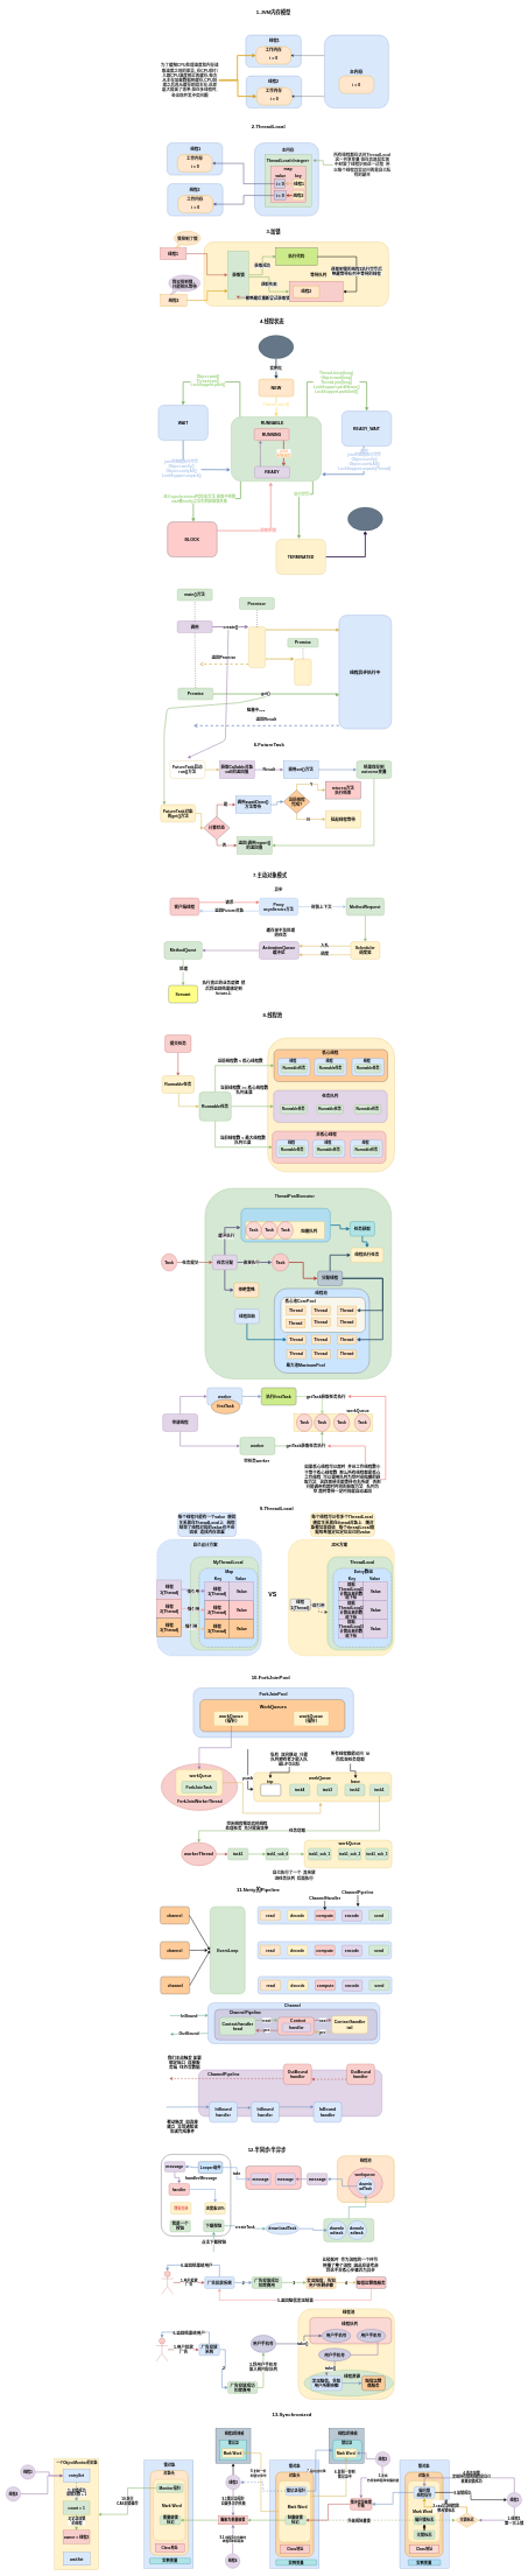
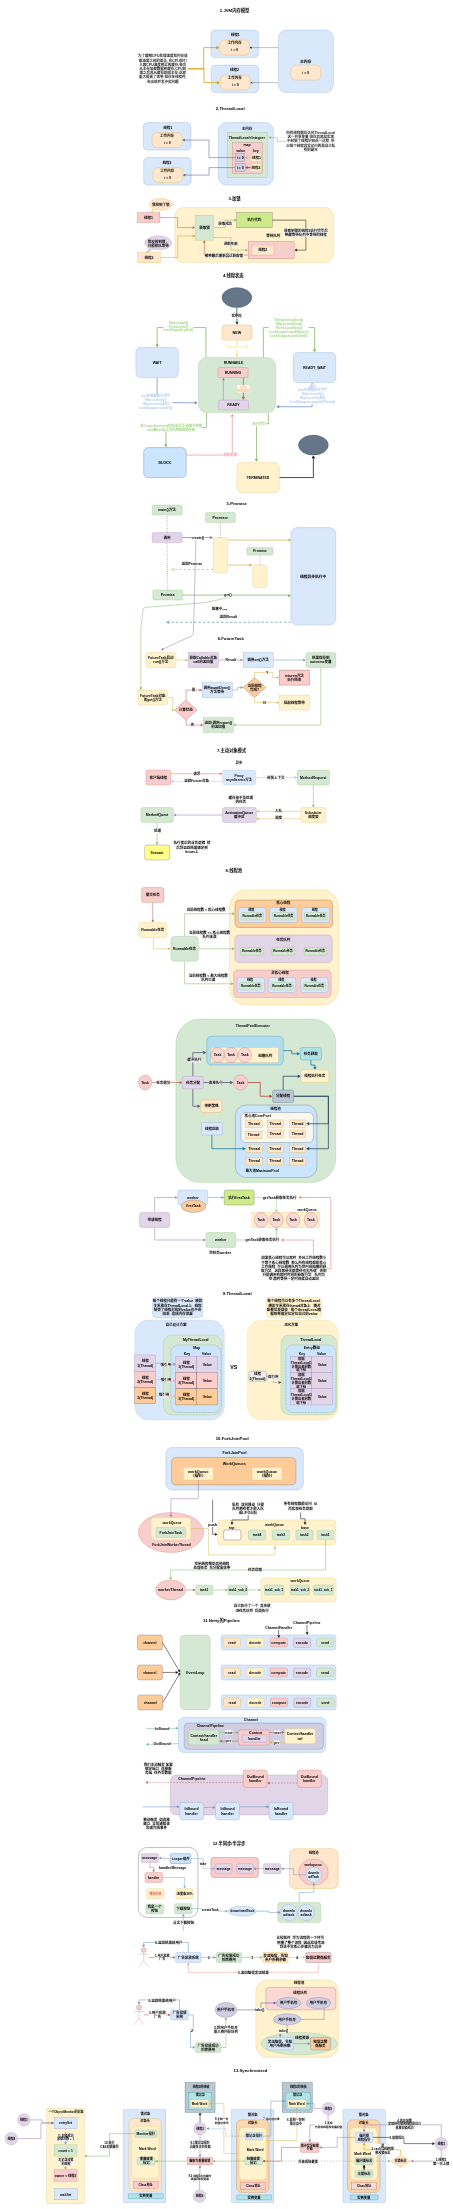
- <mxCell id="85" value="&lt;font style=&quot;font-size: 14px&quot;&gt;&lt;b&gt;获取锁&lt;/b&gt;&lt;/font&gt;" style="rounded=0;whiteSpace=wrap;html=1;fillColor=#d5e8d4;strokeColor=#82b366;" parent="1" vertex="1"><mxGeometry x="780.5" y="860" width="72.5" height="165" as="geometry" /></mxCell>
+ <mxCell id="85" value="&lt;font style=&quot;font-size: 14px&quot;&gt;&lt;b&gt;获取锁&lt;/b&gt;&lt;/font&gt;" style="rounded=0;whiteSpace=wrap;html=1;fillColor=#d5e8d4;strokeColor=#82b366;" parent="1" vertex="1"><mxGeometry x="780.5" y="860" width="72.5" height="100" as="geometry" /></mxCell>
- <mxCell id="124" value="&lt;span style=&quot;font-size: 14px&quot;&gt;&lt;b&gt;BLOCK&lt;/b&gt;&lt;/span&gt;" style="rounded=1;whiteSpace=wrap;html=1;fillColor=#ffcccc;strokeColor=#36393d;" parent="1" vertex="1"><mxGeometry x="574.25" y="1790" width="170" height="120" as="geometry" /></mxCell>
+ <mxCell id="124" value="&lt;span style=&quot;font-size: 14px&quot;&gt;&lt;b&gt;BLOCK&lt;/b&gt;&lt;/span&gt;" style="rounded=1;whiteSpace=wrap;html=1;fillColor=#cce5ff;strokeColor=#36393d;" parent="1" vertex="1"><mxGeometry x="574.25" y="1790" width="170" height="120" as="geometry" /></mxCell>
+ <mxCell id="126" value="&lt;font size=&quot;1&quot;&gt;&lt;b style=&quot;font-size: 17px&quot;&gt;5.Promise&lt;br&gt;&lt;/b&gt;&lt;/font&gt;" style="text;html=1;strokeColor=none;fillColor=none;align=center;verticalAlign=middle;whiteSpace=wrap;rounded=0;" parent="1" vertex="1"><mxGeometry x="862" y="1990" width="170" height="50" as="geometry" /></mxCell>
- <mxCell id="150" value="&lt;font style=&quot;font-size: 14px&quot;&gt;&lt;b&gt;FutureTask启动&lt;br&gt;run()方法&lt;/b&gt;&lt;/font&gt;" style="rounded=1;whiteSpace=wrap;html=1;fillColor=#ffffff;strokeColor=#d6b656;" parent="1" vertex="1"><mxGeometry x="583" y="2610" width="120" height="60" as="geometry" /></mxCell>
+ <mxCell id="150" value="&lt;font style=&quot;font-size: 14px&quot;&gt;&lt;b&gt;FutureTask启动&lt;br&gt;run()方法&lt;/b&gt;&lt;/font&gt;" style="rounded=1;whiteSpace=wrap;html=1;fillColor=#fff2cc;strokeColor=#d6b656;" parent="1" vertex="1"><mxGeometry x="583" y="2610" width="120" height="60" as="geometry" /></mxCell>
